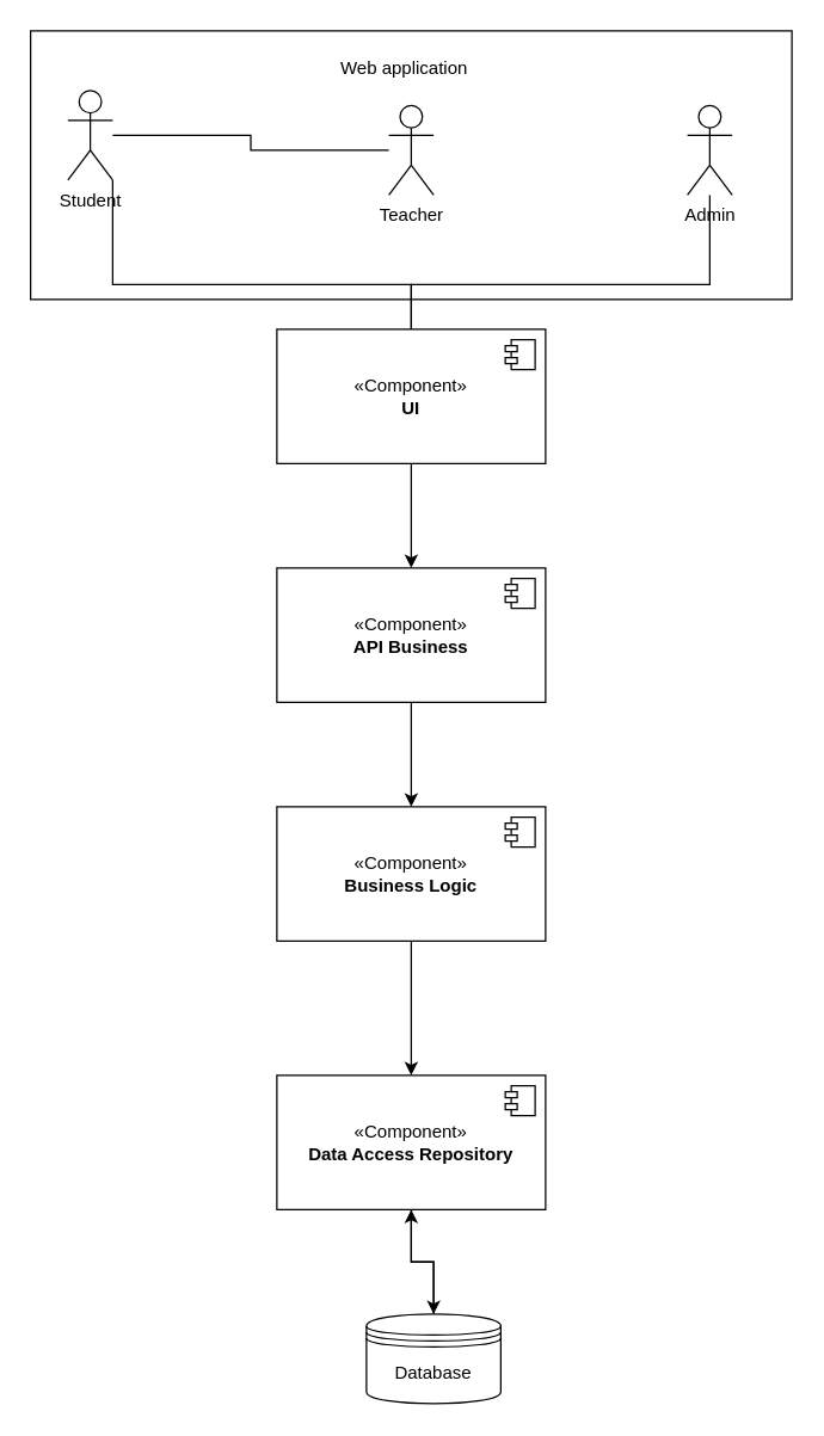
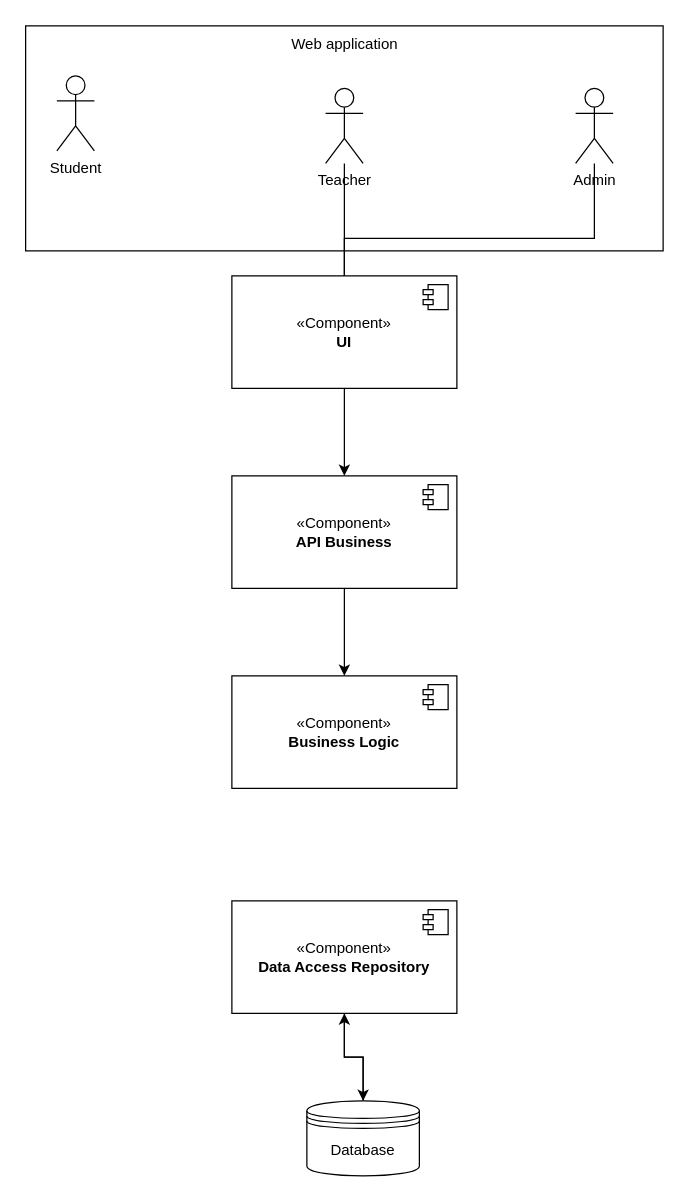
- <mxCell id="23" value="Web application" style="text;html=1;align=center;verticalAlign=middle;resizable=0;points=[];autosize=1;strokeColor=none;fillColor=none;" vertex="1" parent="1"><mxGeometry x="215" y="30" width="110" height="30" as="geometry" /></mxCell>
+ <mxCell id="23" value="Web application" style="text;html=1;align=center;verticalAlign=middle;resizable=0;points=[];autosize=1;strokeColor=none;fillColor=none;" vertex="1" parent="1"><mxGeometry x="220" y="20" width="110" height="30" as="geometry" /></mxCell>
- <mxCell id="8" style="edgeStyle=orthogonalEdgeStyle;rounded=0;orthogonalLoop=1;jettySize=auto;html=1;endArrow=none;endFill=0;" edge="1" parent="1" source="9" target="7"><mxGeometry relative="1" as="geometry" /></mxCell>
+ <mxCell id="8" style="edgeStyle=orthogonalEdgeStyle;rounded=0;orthogonalLoop=1;jettySize=auto;html=1;endArrow=none;endFill=0;" edge="1" parent="1" source="9" target="4"><mxGeometry relative="1" as="geometry" /></mxCell>
- <mxCell id="6" style="edgeStyle=orthogonalEdgeStyle;rounded=0;orthogonalLoop=1;jettySize=auto;html=1;entryX=0.5;entryY=0;entryDx=0;entryDy=0;endArrow=none;endFill=0;" edge="1" parent="1" source="7" target="4"><mxGeometry relative="1" as="geometry"><Array as="points"><mxPoint x="75" y="190" /><mxPoint x="275" y="190" /></Array></mxGeometry></mxCell>
- <mxCell id="12" style="edgeStyle=orthogonalEdgeStyle;rounded=0;orthogonalLoop=1;jettySize=auto;html=1;" edge="1" parent="1" source="13" target="16"><mxGeometry relative="1" as="geometry" /></mxCell>
